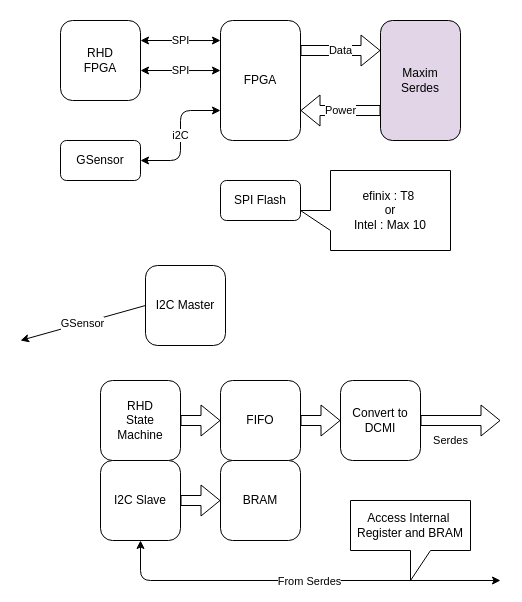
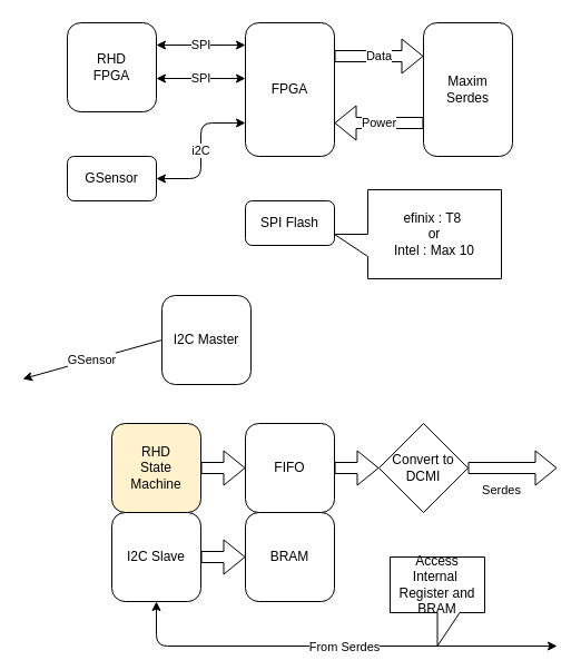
- <mxCell id="6" value="Maxim&lt;br&gt;Serdes" style="rounded=1;whiteSpace=wrap;html=1;fillColor=#e1d5e7;" parent="1" vertex="1"><mxGeometry x="380" y="20" width="80" height="120" as="geometry" /></mxCell>
+ <mxCell id="6" value="Maxim&lt;br&gt;Serdes" style="rounded=1;whiteSpace=wrap;html=1;" parent="1" vertex="1"><mxGeometry x="380" y="20" width="80" height="120" as="geometry" /></mxCell>
- <mxCell id="14" value="RHD&lt;br&gt;State&lt;br&gt;Machine" style="rounded=1;whiteSpace=wrap;html=1;" vertex="1" parent="1"><mxGeometry x="100" y="380" width="80" height="80" as="geometry" /></mxCell>
+ <mxCell id="14" value="RHD&lt;br&gt;State&lt;br&gt;Machine" style="rounded=1;whiteSpace=wrap;html=1;fillColor=#fff2cc;" vertex="1" parent="1"><mxGeometry x="100" y="380" width="80" height="80" as="geometry" /></mxCell>
- <mxCell id="18" value="Convert to DCMI" style="rounded=1;whiteSpace=wrap;html=1;" vertex="1" parent="1"><mxGeometry x="340" y="380" width="80" height="80" as="geometry" /></mxCell>
+ <mxCell id="18" value="Convert to DCMI" style="rhombus;whiteSpace=wrap;html=1;" vertex="1" parent="1"><mxGeometry x="340" y="380" width="80" height="80" as="geometry" /></mxCell>
- <mxCell id="26" value="Access Internal&amp;nbsp;&lt;br&gt;Register and BRAM" style="shape=callout;whiteSpace=wrap;html=1;perimeter=calloutPerimeter;" vertex="1" parent="1"><mxGeometry x="350" y="500" width="120" height="80" as="geometry" /></mxCell>
+ <mxCell id="26" value="Access Internal&amp;nbsp;&lt;br&gt;Register and BRAM" style="shape=callout;whiteSpace=wrap;html=1;perimeter=calloutPerimeter;" vertex="1" parent="1"><mxGeometry x="350" y="500" width="85" height="80" as="geometry" /></mxCell>
